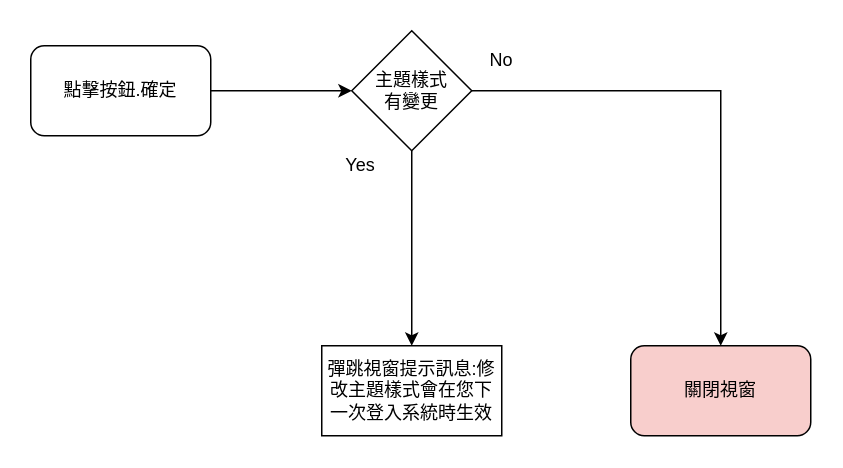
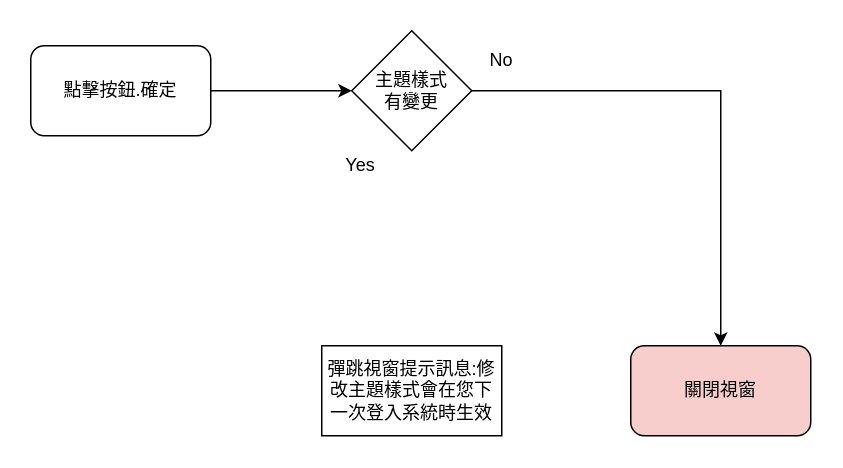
- <mxCell id="5" value="" style="edgeStyle=orthogonalEdgeStyle;rounded=0;orthogonalLoop=1;jettySize=auto;html=1;" edge="1" parent="1" source="6" target="8"><mxGeometry relative="1" as="geometry" /></mxCell>
